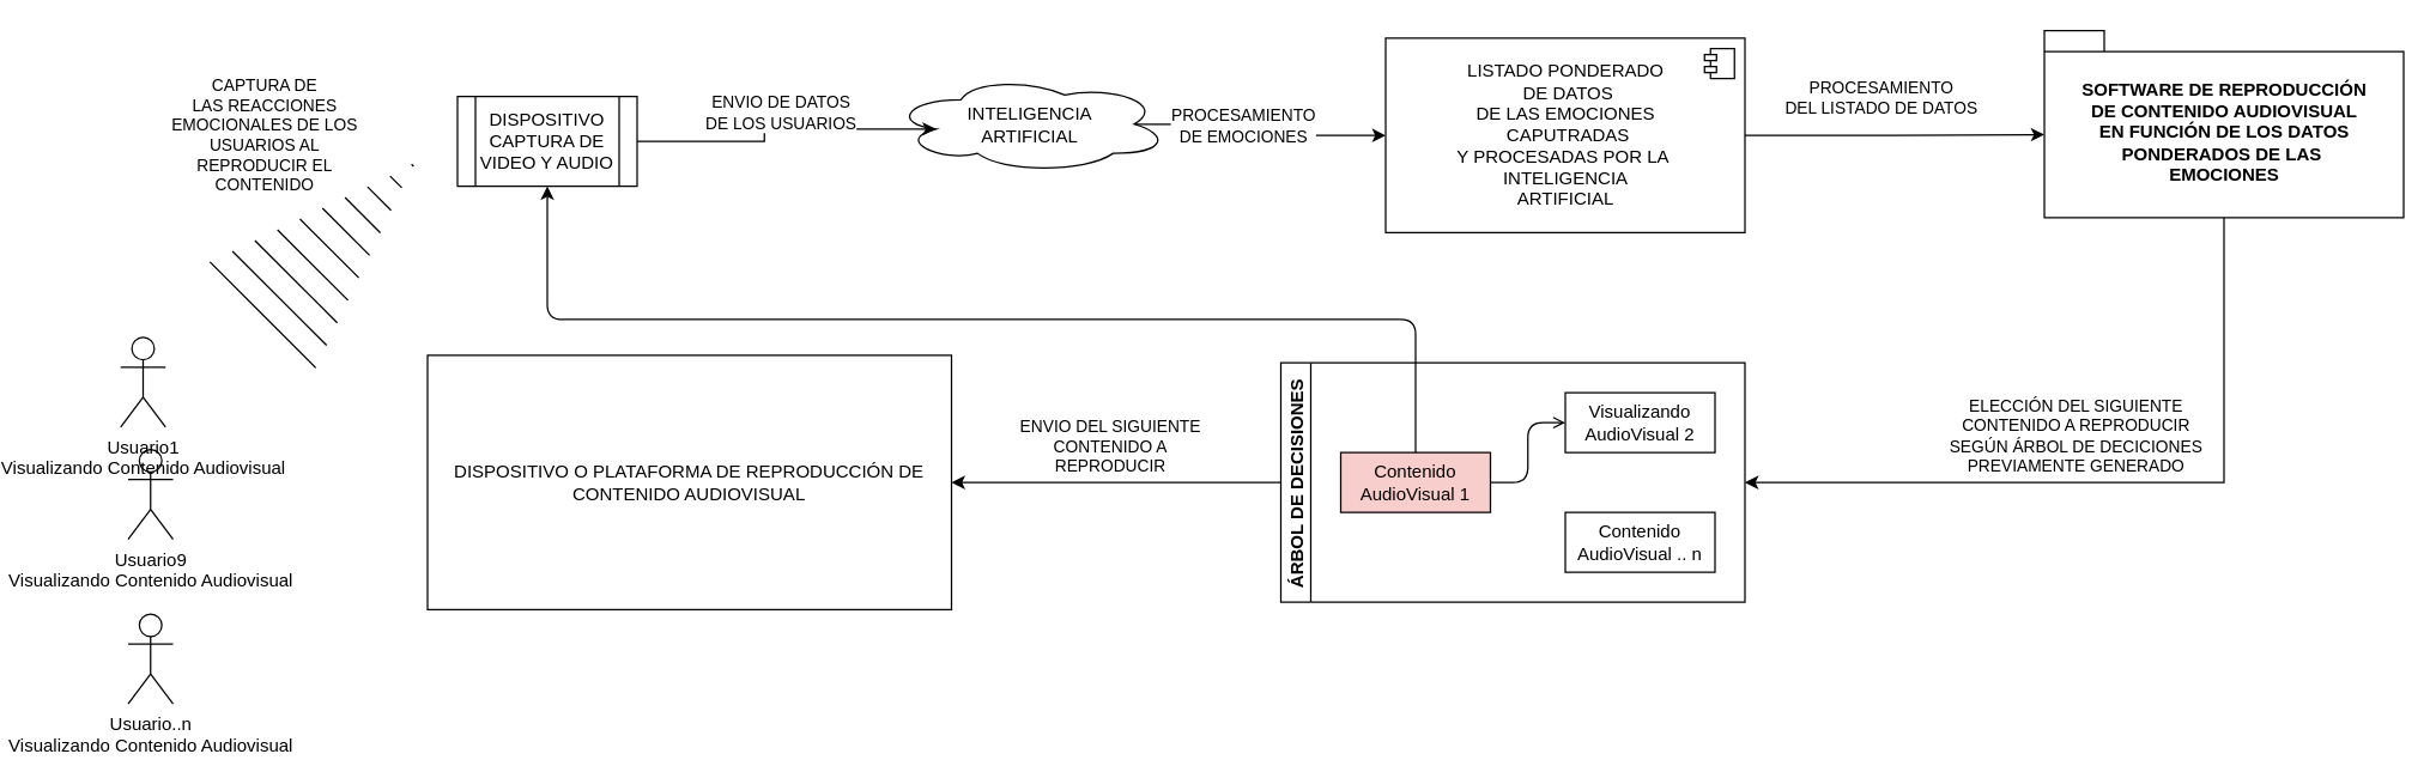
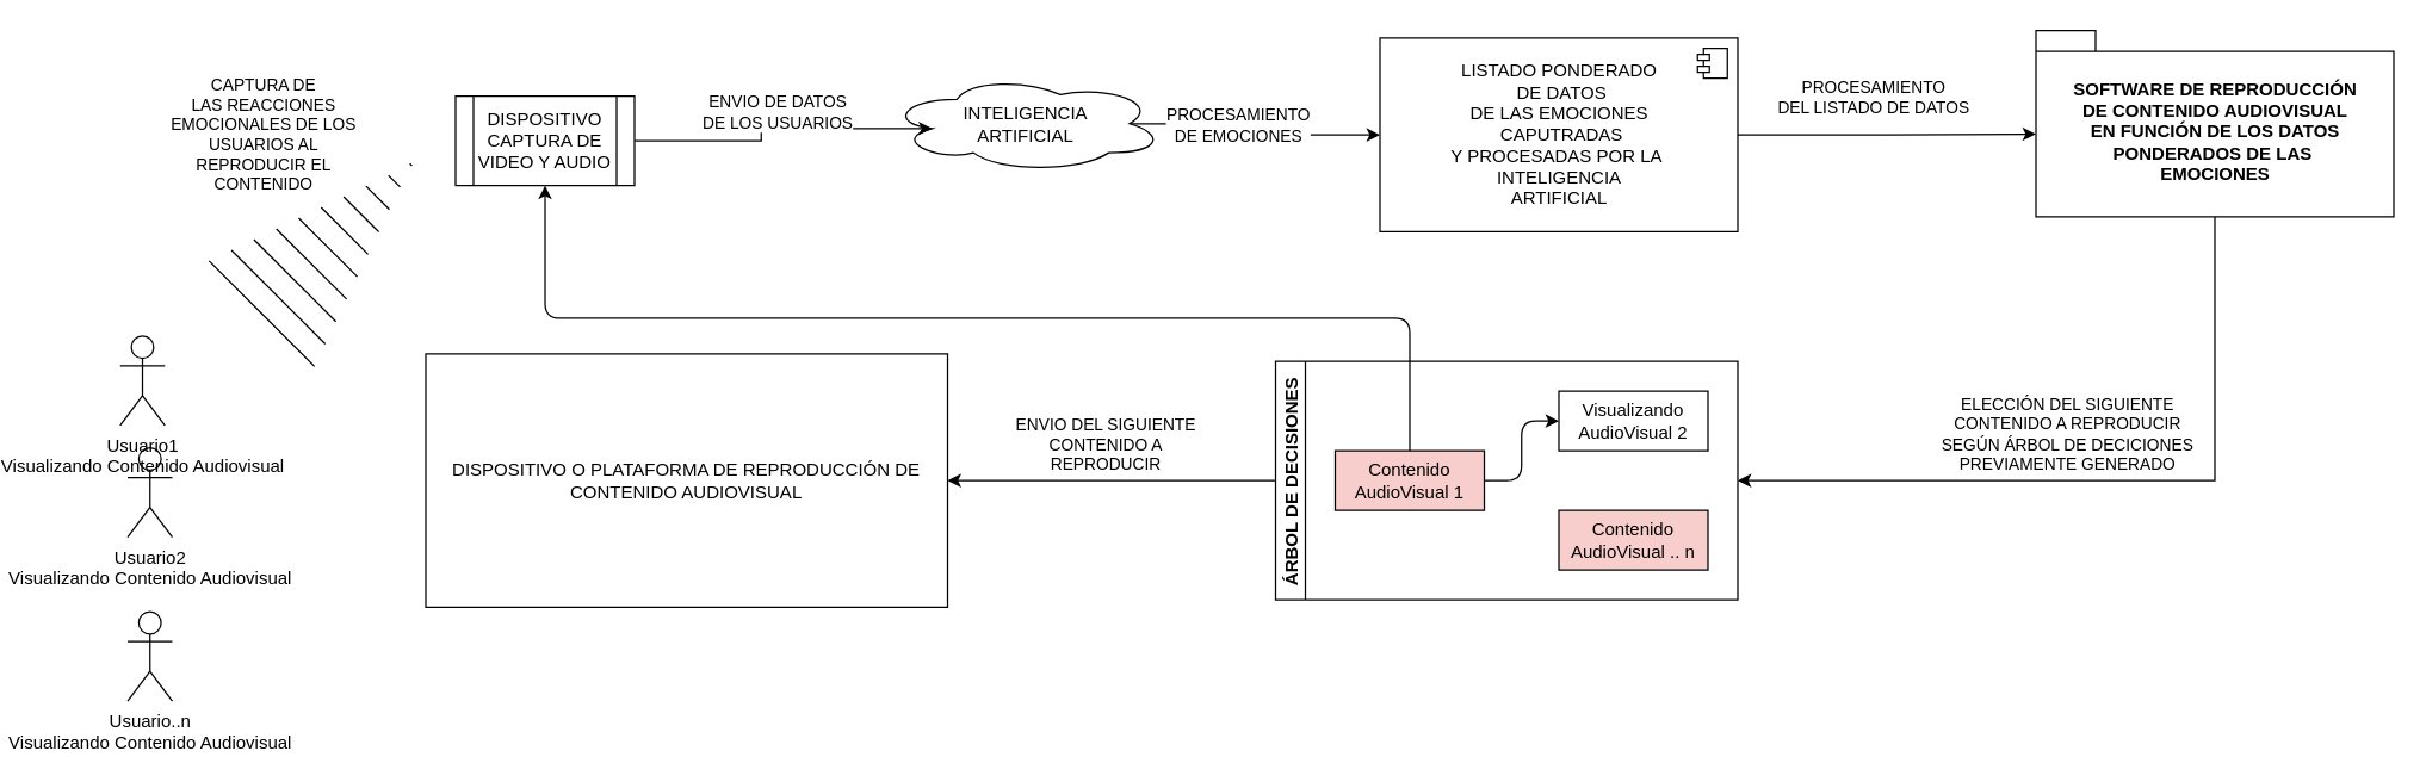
- <mxCell id="26" value="" style="edgeStyle=elbowEdgeStyle;elbow=vertical;html=1;rounded=1;curved=0;sourcePerimeterSpacing=0;targetPerimeterSpacing=0;startSize=6;endSize=6;endArrow=open;" parent="23" source="24" target="25" edge="1"><mxGeometry relative="1" as="geometry" /></mxCell>
+ <mxCell id="26" value="" style="edgeStyle=elbowEdgeStyle;elbow=vertical;html=1;rounded=1;curved=0;sourcePerimeterSpacing=0;targetPerimeterSpacing=0;startSize=6;endSize=6;" parent="23" source="24" target="25" edge="1"><mxGeometry relative="1" as="geometry" /></mxCell>
- <mxCell id="27" value="Contenido&lt;br style=&quot;border-color: var(--border-color);&quot;&gt;AudioVisual .. n" style="whiteSpace=wrap;html=1;" parent="23" vertex="1"><mxGeometry x="190" y="100" width="100" height="40" as="geometry" /></mxCell>
+ <mxCell id="27" value="Contenido&lt;br style=&quot;border-color: var(--border-color);&quot;&gt;AudioVisual .. n" style="whiteSpace=wrap;html=1;fillColor=#f8cecc;" parent="23" vertex="1"><mxGeometry x="190" y="100" width="100" height="40" as="geometry" /></mxCell>
- <mxCell id="2" value="Usuario9&lt;br&gt;Visualizando Contenido Audiovisual" style="shape=umlActor;verticalLabelPosition=bottom;verticalAlign=top;html=1;outlineConnect=0;" parent="1" vertex="1"><mxGeometry x="25" y="300" width="30" height="60" as="geometry" /></mxCell>
+ <mxCell id="2" value="Usuario2&lt;br&gt;Visualizando Contenido Audiovisual" style="shape=umlActor;verticalLabelPosition=bottom;verticalAlign=top;html=1;outlineConnect=0;" parent="1" vertex="1"><mxGeometry x="25" y="300" width="30" height="60" as="geometry" /></mxCell>
